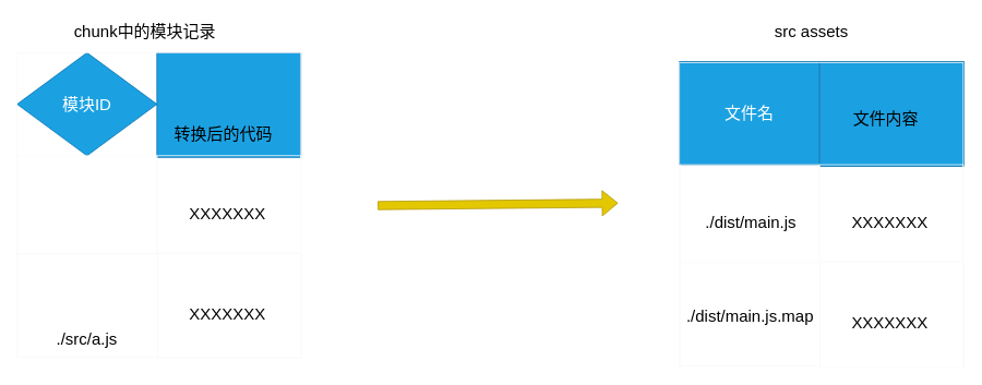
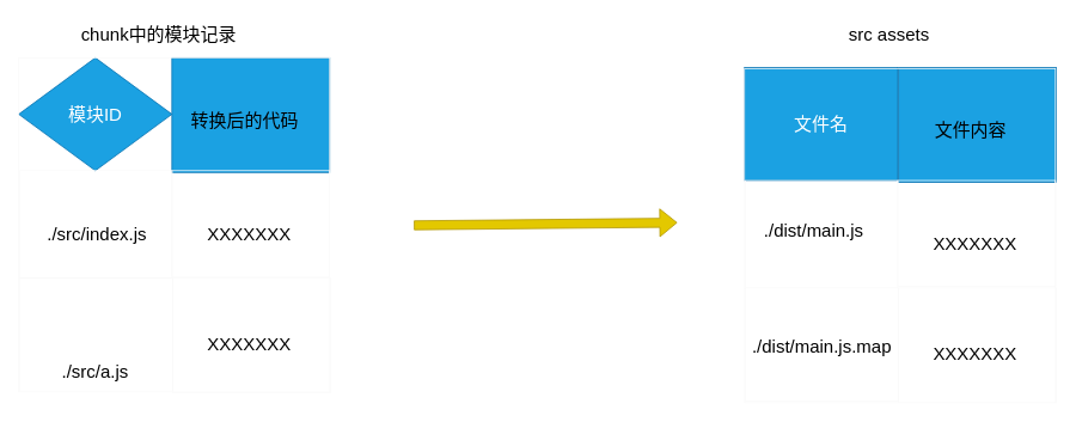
- <mxCell id="7" value="转换后的代码" style="text;html=1;align=center;verticalAlign=middle;resizable=0;points=[];autosize=1;strokeColor=none;fillColor=none;fontSize=20;" vertex="1" parent="1"><mxGeometry x="203" y="145" width="138" height="36" as="geometry" /></mxCell>
+ <mxCell id="7" value="转换后的代码" style="text;html=1;align=center;verticalAlign=middle;resizable=0;points=[];autosize=1;strokeColor=none;fillColor=none;fontSize=20;" vertex="1" parent="1"><mxGeometry x="203" y="115" width="138" height="36" as="geometry" /></mxCell>
+ <mxCell id="11" value="./src/index.js" style="text;html=1;align=center;verticalAlign=middle;resizable=0;points=[];autosize=1;strokeColor=none;fillColor=none;fontSize=20;" vertex="1" parent="1"><mxGeometry x="42" y="242" width="129" height="36" as="geometry" /></mxCell>
- <mxCell id="25" value="./dist/main.js" style="text;html=1;align=center;verticalAlign=middle;resizable=0;points=[];autosize=1;strokeColor=none;fillColor=none;fontSize=20;" vertex="1" parent="1"><mxGeometry x="852" y="253" width="129" height="36" as="geometry" /></mxCell>
+ <mxCell id="25" value="./dist/main.js" style="text;html=1;align=center;verticalAlign=middle;resizable=0;points=[];autosize=1;strokeColor=none;fillColor=none;fontSize=20;" vertex="1" parent="1"><mxGeometry x="842" y="238" width="129" height="36" as="geometry" /></mxCell>
